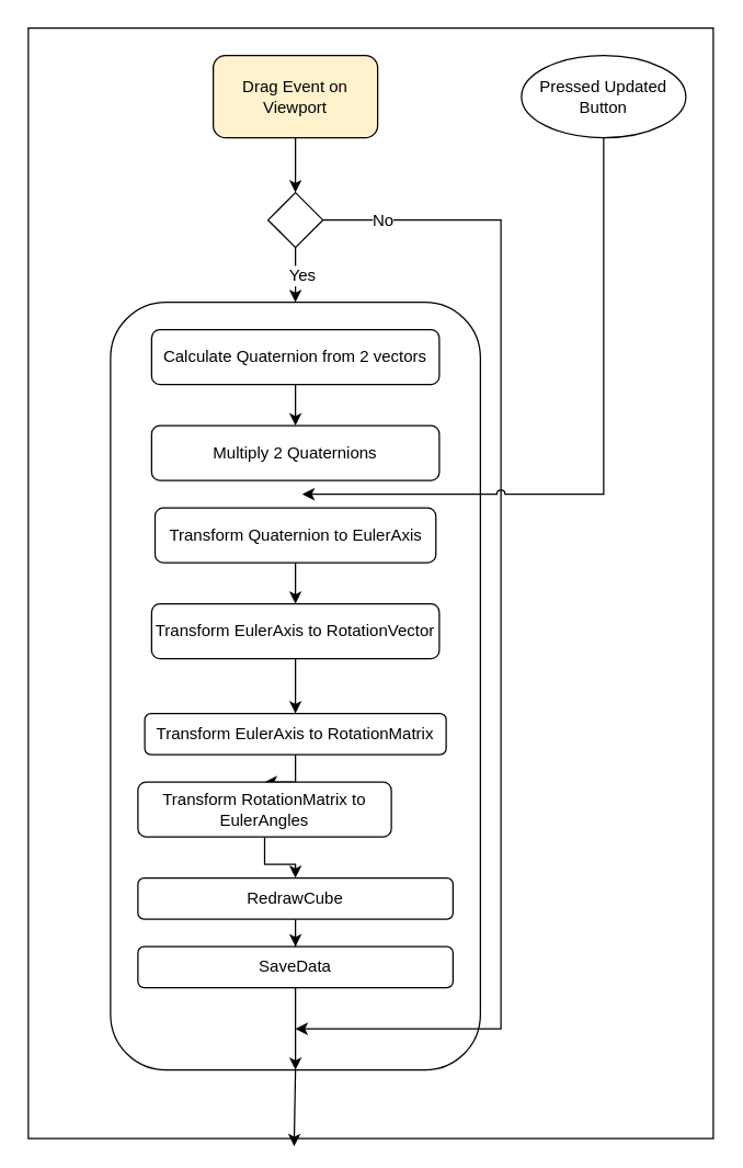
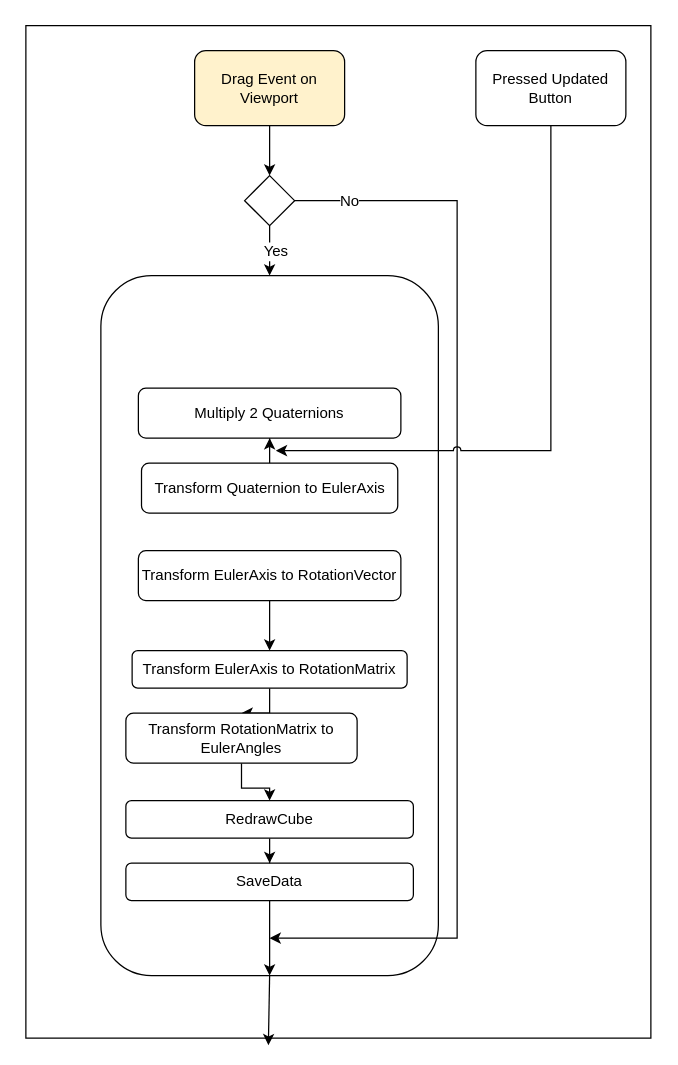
- <mxCell id="28" value="Pressed Updated Button" style="ellipse;whiteSpace=wrap;html=1;" parent="1" vertex="1"><mxGeometry x="380" y="40" width="120" height="60" as="geometry" /></mxCell>
+ <mxCell id="28" value="Pressed Updated Button" style="rounded=1;whiteSpace=wrap;html=1;" parent="1" vertex="1"><mxGeometry x="380" y="40" width="120" height="60" as="geometry" /></mxCell>
- <mxCell id="9" value="&lt;div&gt;Calculate Quaternion from 2 vectors&lt;/div&gt;" style="rounded=1;whiteSpace=wrap;html=1;" parent="1" vertex="1"><mxGeometry x="110" y="240" width="210" height="40" as="geometry" /></mxCell>
- <mxCell id="8" style="edgeStyle=orthogonalEdgeStyle;rounded=0;orthogonalLoop=1;jettySize=auto;html=1;" parent="1" source="9" target="10" edge="1"><mxGeometry relative="1" as="geometry" /></mxCell>
- <mxCell id="11" style="edgeStyle=orthogonalEdgeStyle;rounded=0;orthogonalLoop=1;jettySize=auto;html=1;" parent="1" source="12" target="14" edge="1"><mxGeometry relative="1" as="geometry" /></mxCell>
+ <mxCell id="11" style="edgeStyle=orthogonalEdgeStyle;rounded=0;orthogonalLoop=1;jettySize=auto;html=1;" parent="1" source="12" target="10" edge="1"><mxGeometry relative="1" as="geometry" /></mxCell>
